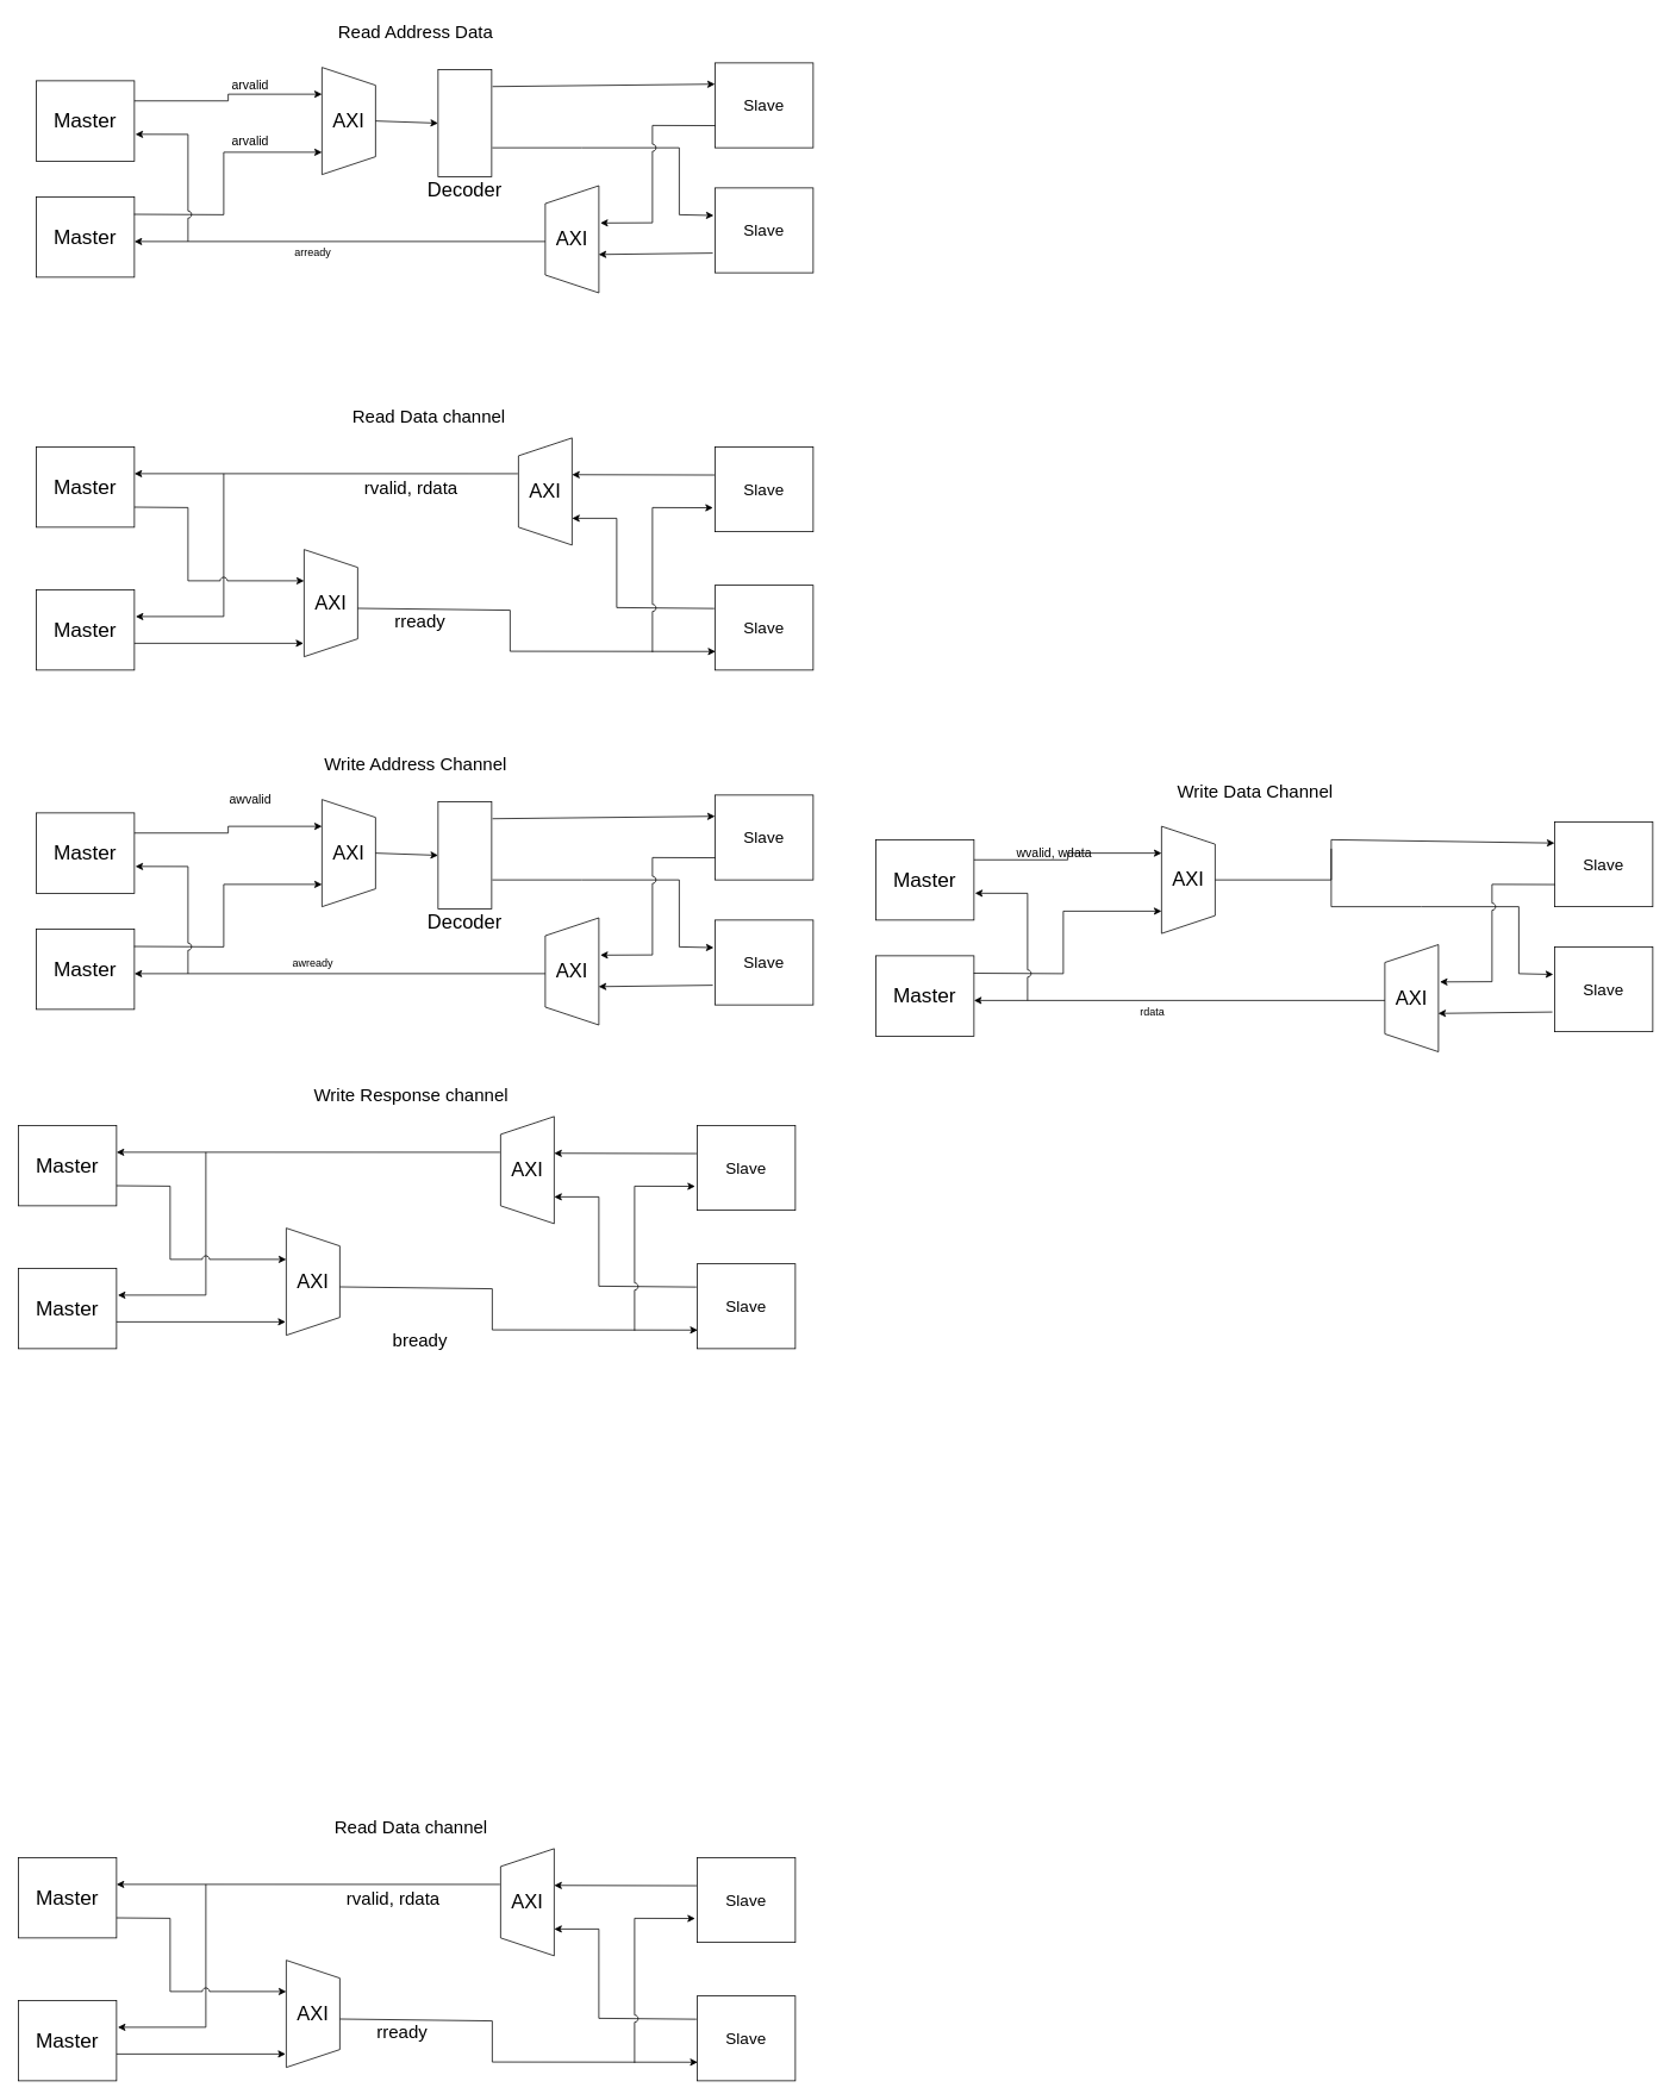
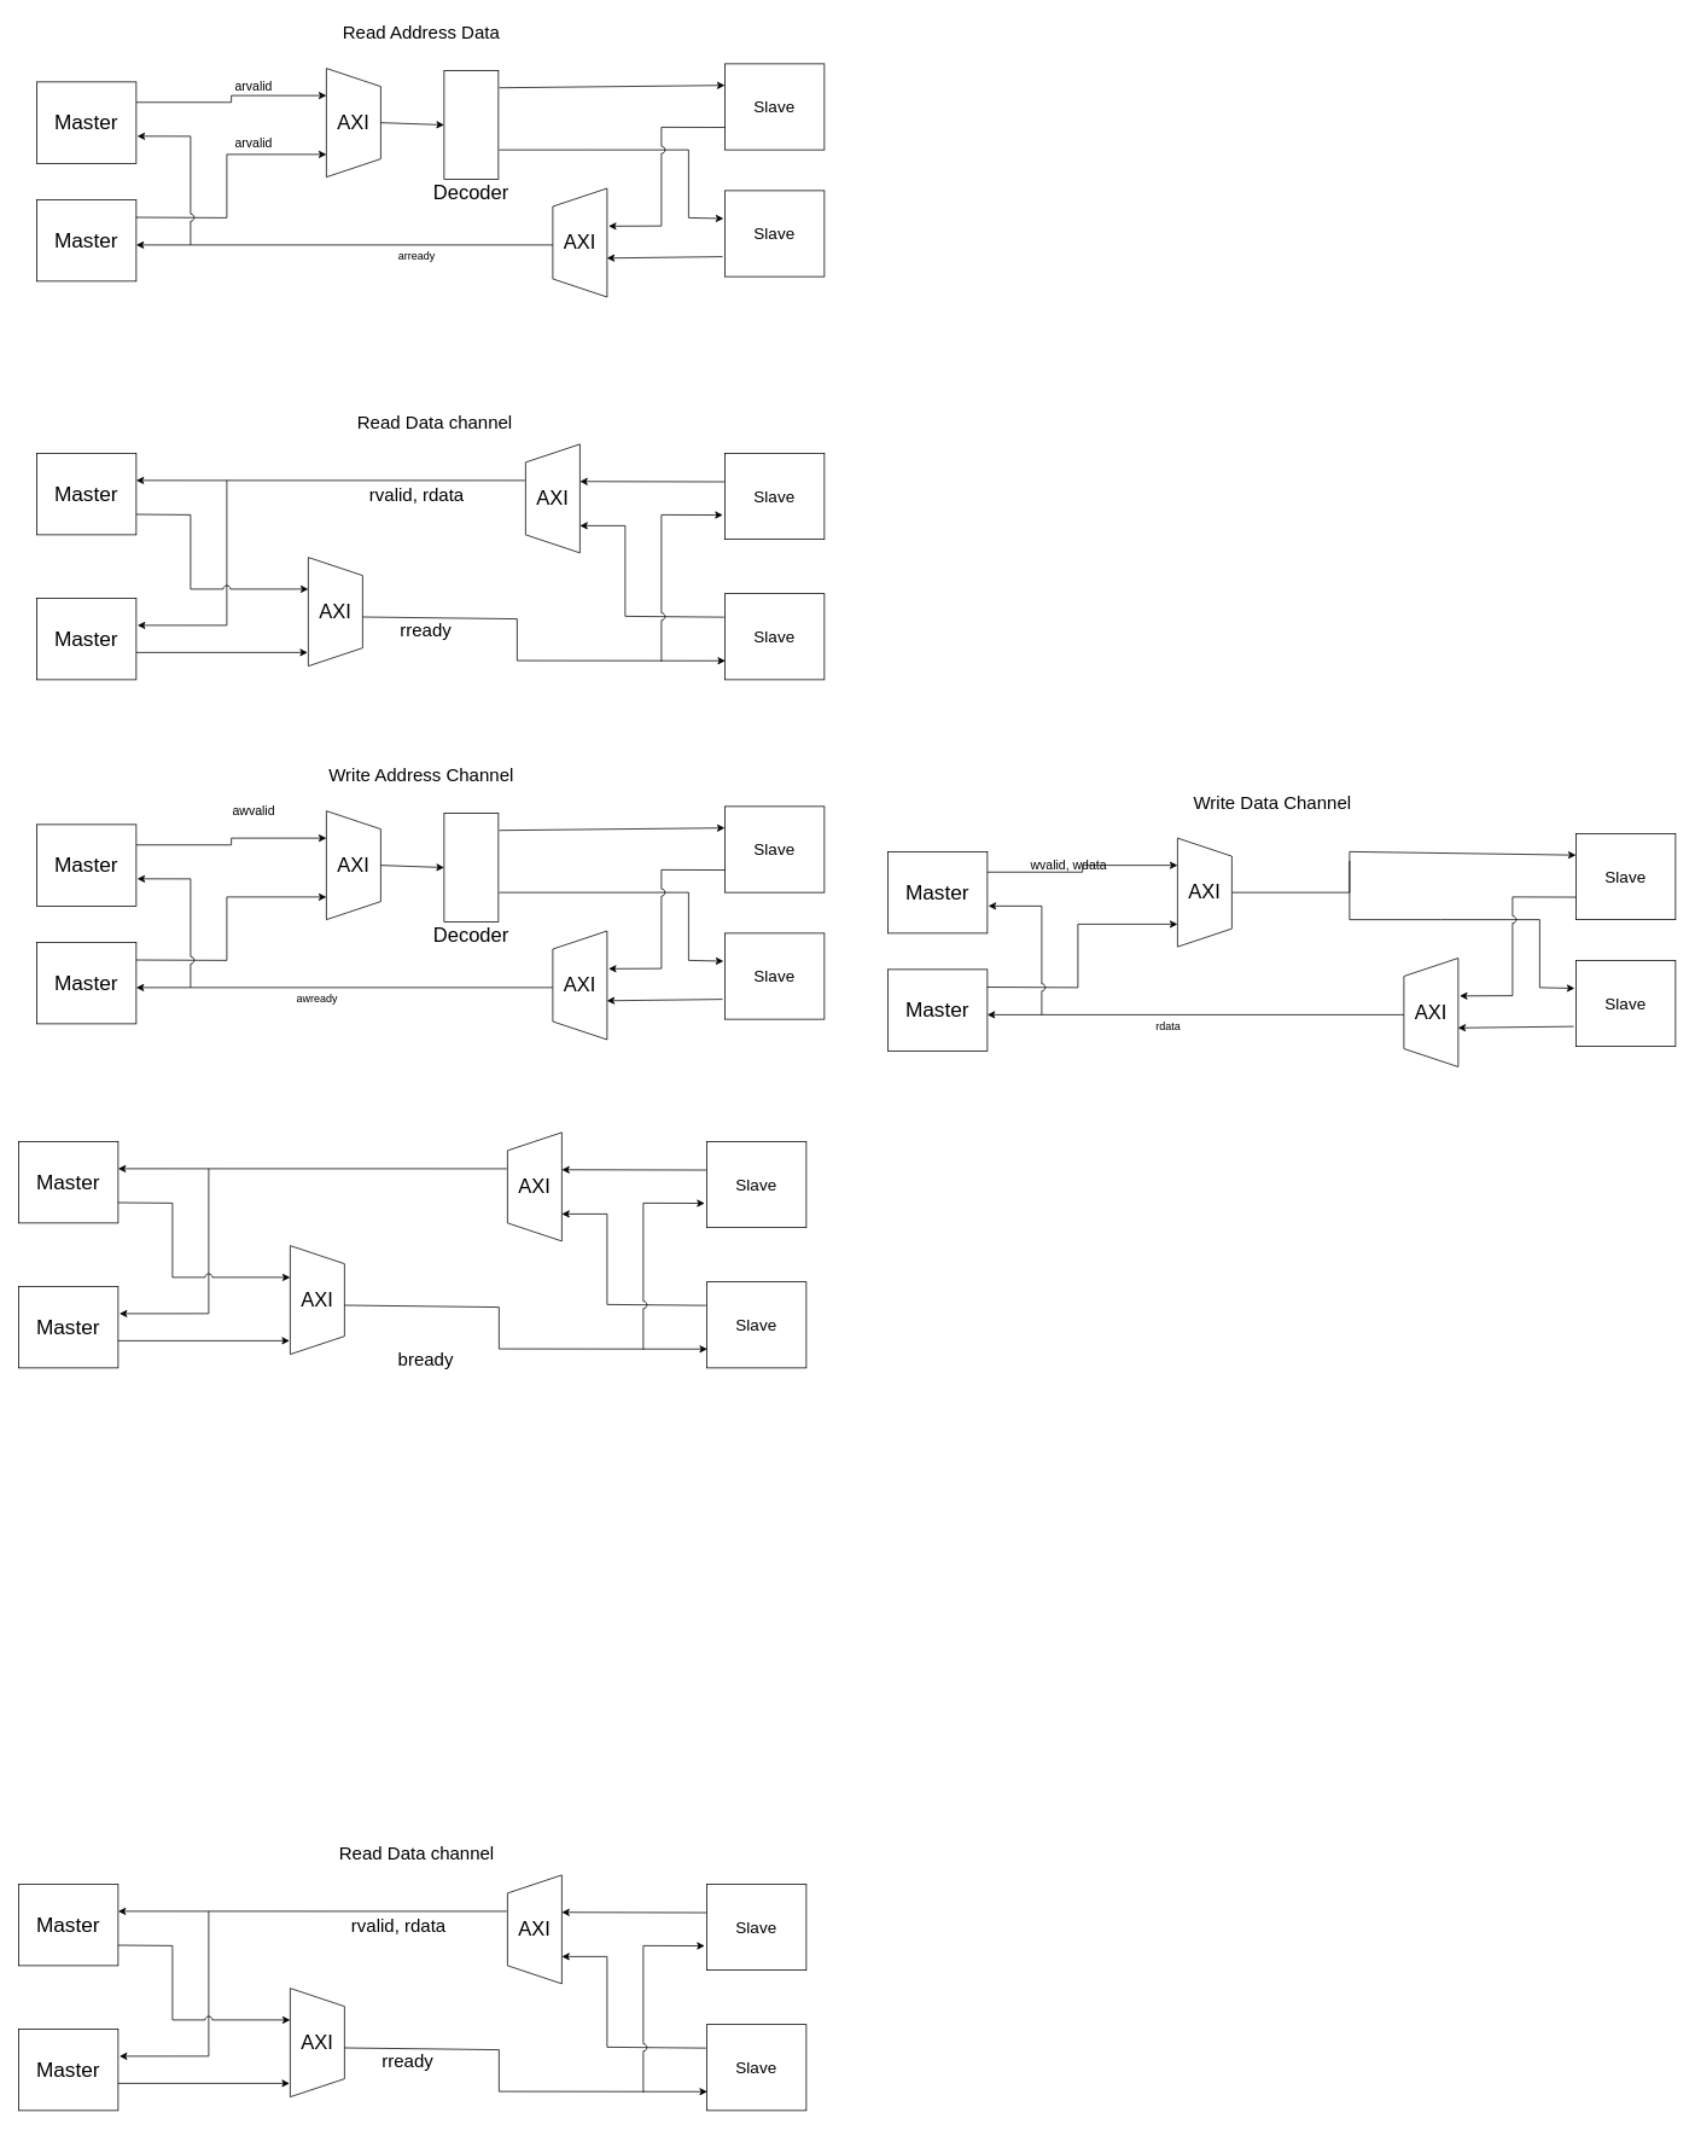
- <mxCell id="35" value="arready" style="text;html=1;align=center;verticalAlign=middle;whiteSpace=wrap;rounded=0;" vertex="1" parent="1"><mxGeometry x="320" y="260" width="60" height="45" as="geometry" /></mxCell>
+ <mxCell id="35" value="arready" style="text;html=1;align=center;verticalAlign=middle;whiteSpace=wrap;rounded=0;" vertex="1" parent="1"><mxGeometry x="430" y="260" width="60" height="45" as="geometry" /></mxCell>
- <mxCell id="125" value="awready" style="text;html=1;align=center;verticalAlign=middle;whiteSpace=wrap;rounded=0;" vertex="1" parent="1"><mxGeometry x="320" y="1055" width="60" height="45" as="geometry" /></mxCell>
+ <mxCell id="125" value="awready" style="text;html=1;align=center;verticalAlign=middle;whiteSpace=wrap;rounded=0;" vertex="1" parent="1"><mxGeometry x="320" y="1080" width="60" height="45" as="geometry" /></mxCell>
- <mxCell id="92" value="&lt;font style=&quot;font-size: 20px;&quot;&gt;Write Response channel&lt;/font&gt;" style="text;html=1;align=center;verticalAlign=middle;whiteSpace=wrap;rounded=0;" vertex="1" parent="1"><mxGeometry x="310" y="1210" width="300" height="30" as="geometry" /></mxCell>
